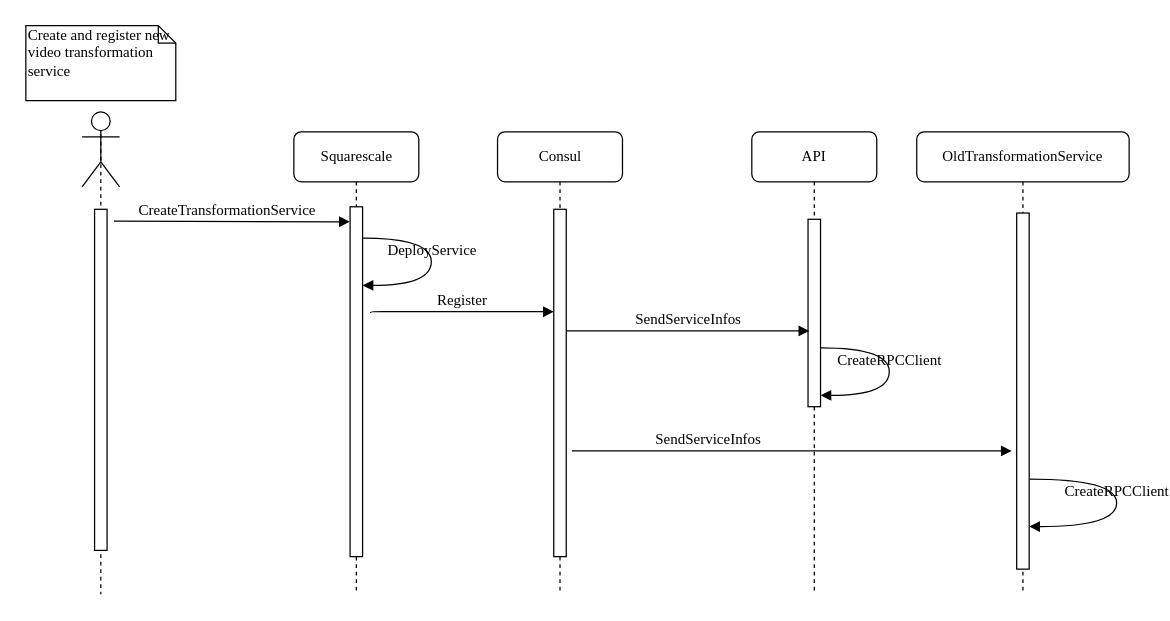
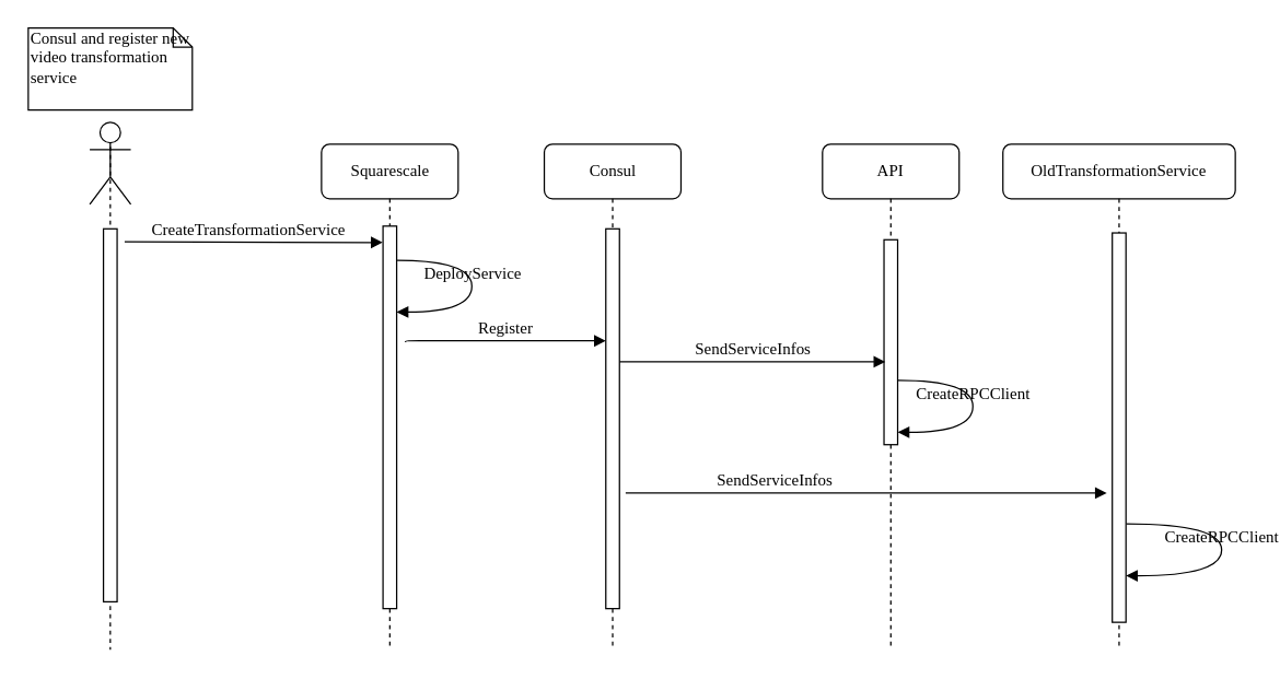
- <mxCell id="11" value="Create and register new video transformation service" style="shape=note;whiteSpace=wrap;html=1;size=14;verticalAlign=top;align=left;spacingTop=-6;rounded=0;shadow=0;comic=0;labelBackgroundColor=none;strokeWidth=1;fontFamily=Verdana;fontSize=12" vertex="1" parent="1"><mxGeometry x="20" y="20" width="120" height="60" as="geometry" /></mxCell>
+ <mxCell id="11" value="Consul and register new video transformation service" style="shape=note;whiteSpace=wrap;html=1;size=14;verticalAlign=top;align=left;spacingTop=-6;rounded=0;shadow=0;comic=0;labelBackgroundColor=none;strokeWidth=1;fontFamily=Verdana;fontSize=12" vertex="1" parent="1"><mxGeometry x="20" y="20" width="120" height="60" as="geometry" /></mxCell>
